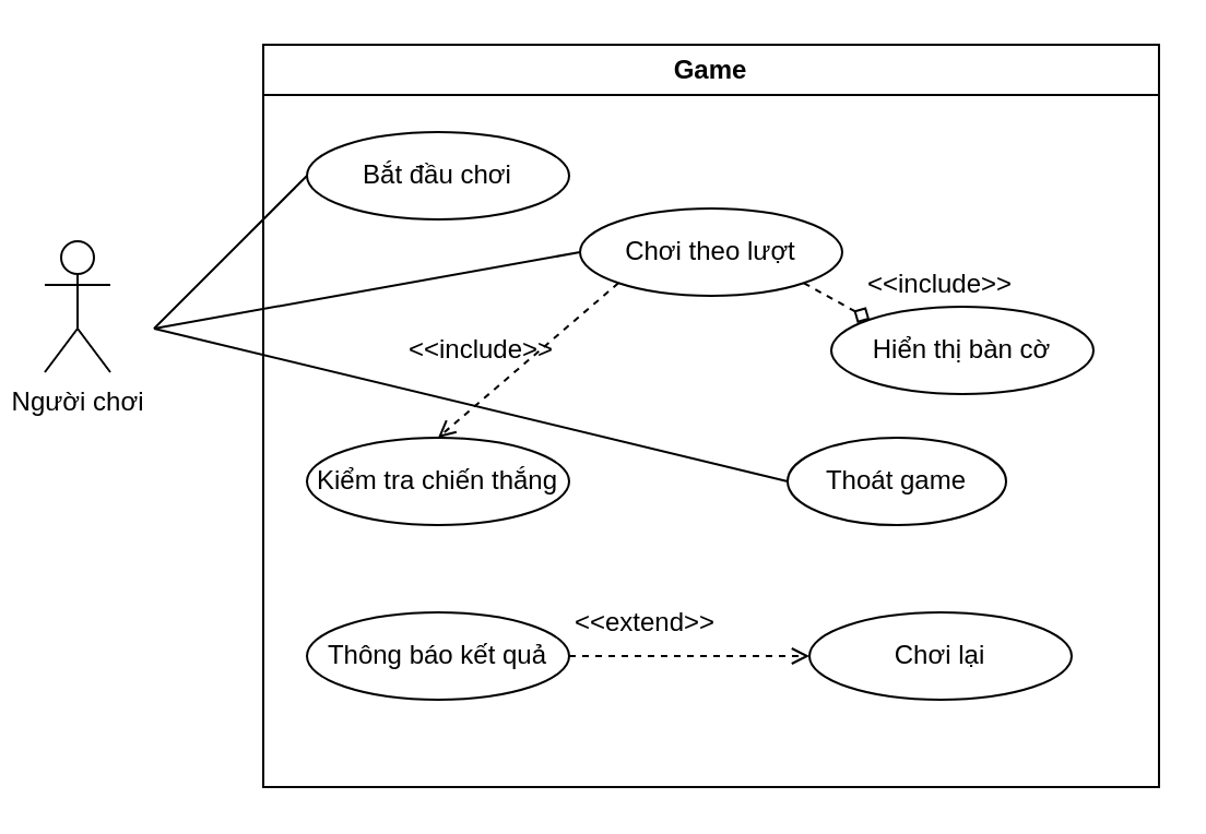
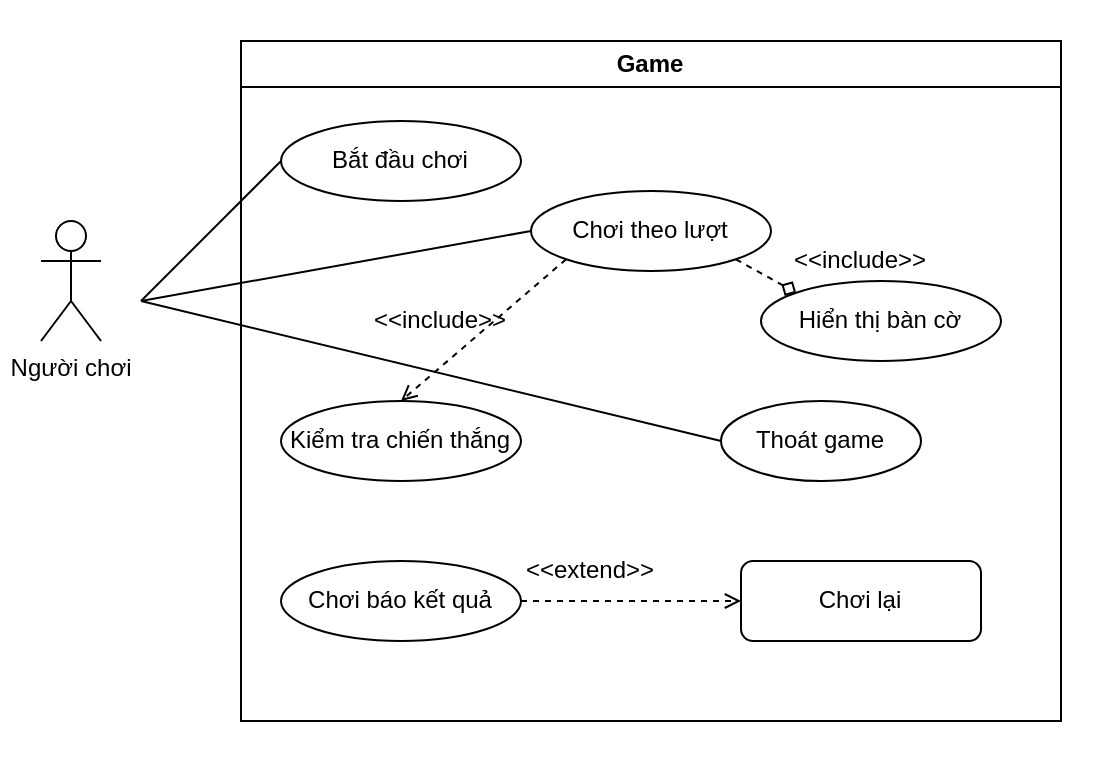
- <mxCell id="7" value="Thông báo kết quả" style="ellipse;whiteSpace=wrap;html=1;" vertex="1" parent="2"><mxGeometry x="20" y="260" width="120" height="40" as="geometry" /></mxCell>
+ <mxCell id="7" value="Chơi báo kết quả" style="ellipse;whiteSpace=wrap;html=1;" vertex="1" parent="2"><mxGeometry x="20" y="260" width="120" height="40" as="geometry" /></mxCell>
- <mxCell id="8" value="Chơi lại" style="ellipse;whiteSpace=wrap;html=1;" vertex="1" parent="2"><mxGeometry x="250" y="260" width="120" height="40" as="geometry" /></mxCell>
+ <mxCell id="8" value="Chơi lại" style="whiteSpace=wrap;html=1;rounded=1;" vertex="1" parent="2"><mxGeometry x="250" y="260" width="120" height="40" as="geometry" /></mxCell>
